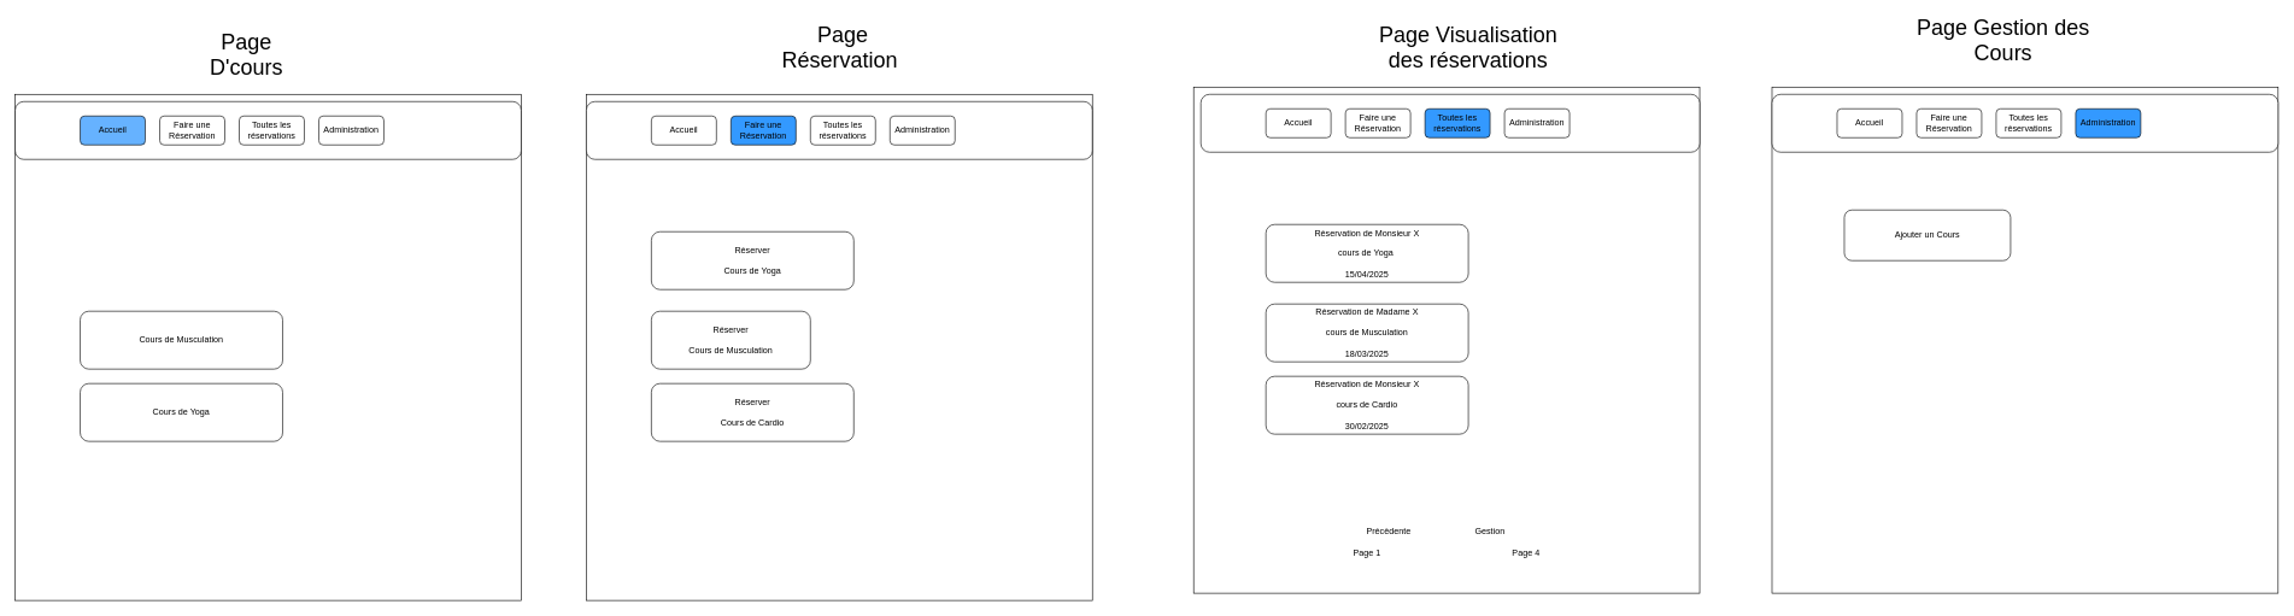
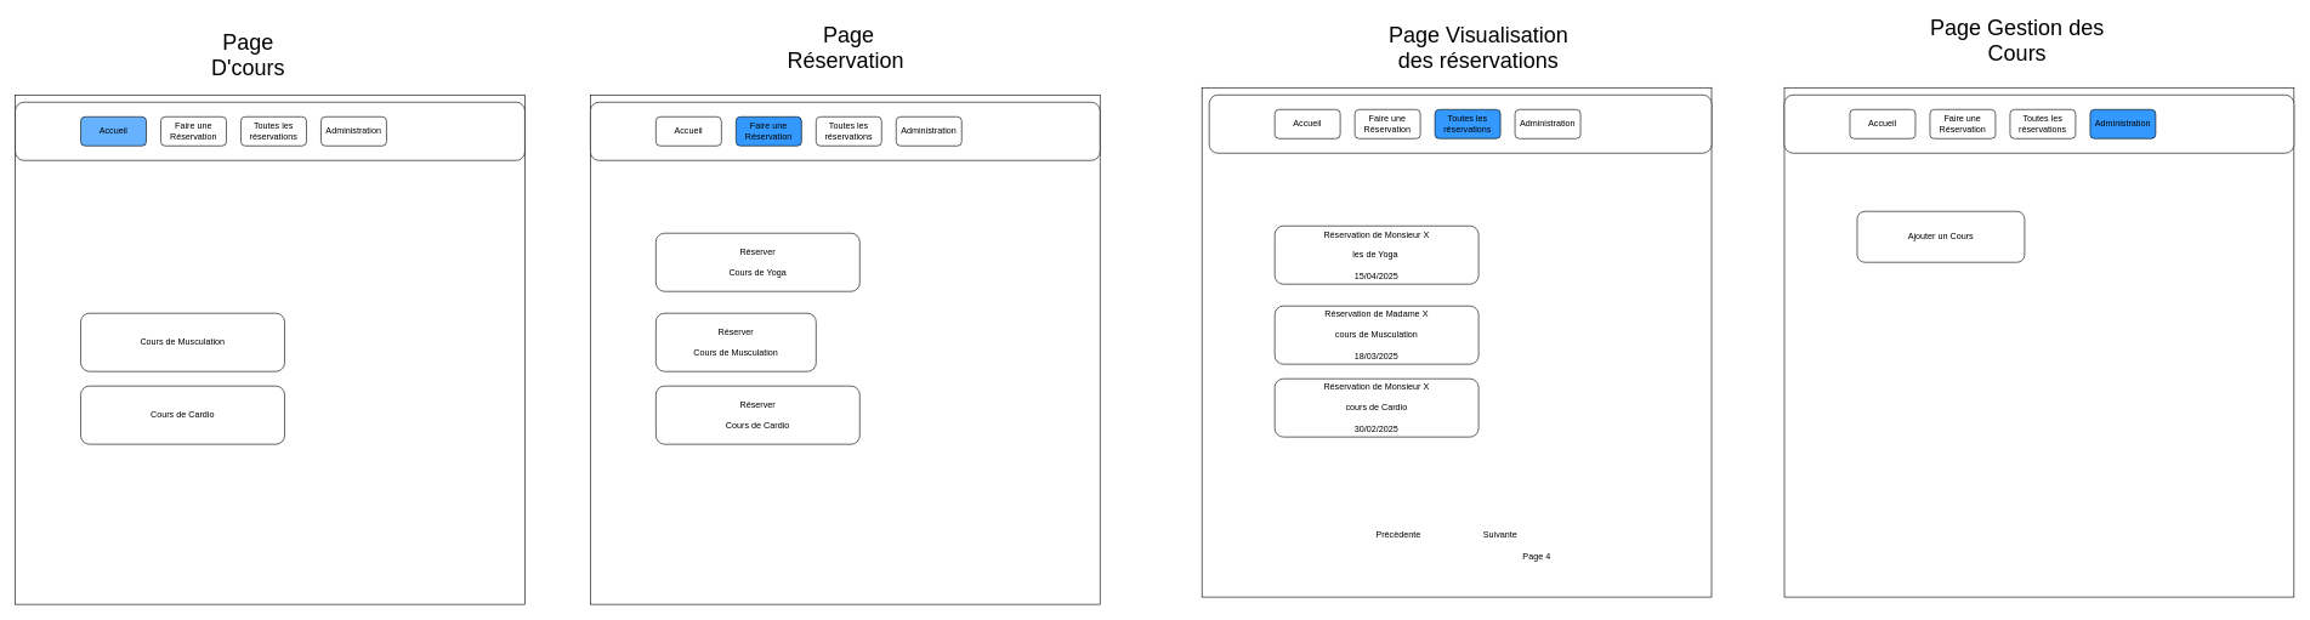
- <mxCell id="7" value="Réservation de Monsieur X&lt;div&gt;&lt;br&gt;&lt;/div&gt;&lt;div&gt;cours de Yoga&amp;nbsp;&lt;/div&gt;&lt;div&gt;&lt;br&gt;&lt;/div&gt;&lt;div&gt;15/04/2025&lt;/div&gt;" style="rounded=1;whiteSpace=wrap;html=1;" vertex="1" parent="1"><mxGeometry x="1750" y="310" width="280" height="80" as="geometry" /></mxCell>
+ <mxCell id="7" value="Réservation de Monsieur X&lt;div&gt;&lt;br&gt;&lt;/div&gt;&lt;div&gt;les de Yoga&amp;nbsp;&lt;/div&gt;&lt;div&gt;&lt;br&gt;&lt;/div&gt;&lt;div&gt;15/04/2025&lt;/div&gt;" style="rounded=1;whiteSpace=wrap;html=1;" vertex="1" parent="1"><mxGeometry x="1750" y="310" width="280" height="80" as="geometry" /></mxCell>
- <mxCell id="15" value="Cours de Yoga" style="rounded=1;whiteSpace=wrap;html=1;" vertex="1" parent="1"><mxGeometry x="110" y="530" width="280" height="80" as="geometry" /></mxCell>
+ <mxCell id="15" value="Cours de Cardio" style="rounded=1;whiteSpace=wrap;html=1;" vertex="1" parent="1"><mxGeometry x="110" y="530" width="280" height="80" as="geometry" /></mxCell>
- <mxCell id="27" value="Gestion" style="text;html=1;align=center;verticalAlign=middle;whiteSpace=wrap;rounded=0;" vertex="1" parent="1"><mxGeometry x="2030" y="720" width="60" height="30" as="geometry" /></mxCell>
+ <mxCell id="27" value="Suivante" style="text;html=1;align=center;verticalAlign=middle;whiteSpace=wrap;rounded=0;" vertex="1" parent="1"><mxGeometry x="2030" y="720" width="60" height="30" as="geometry" /></mxCell>
- <mxCell id="25" value="Page 1" style="text;html=1;align=center;verticalAlign=middle;whiteSpace=wrap;rounded=0;" vertex="1" parent="1"><mxGeometry x="1860" y="750" width="60" height="30" as="geometry" /></mxCell>
